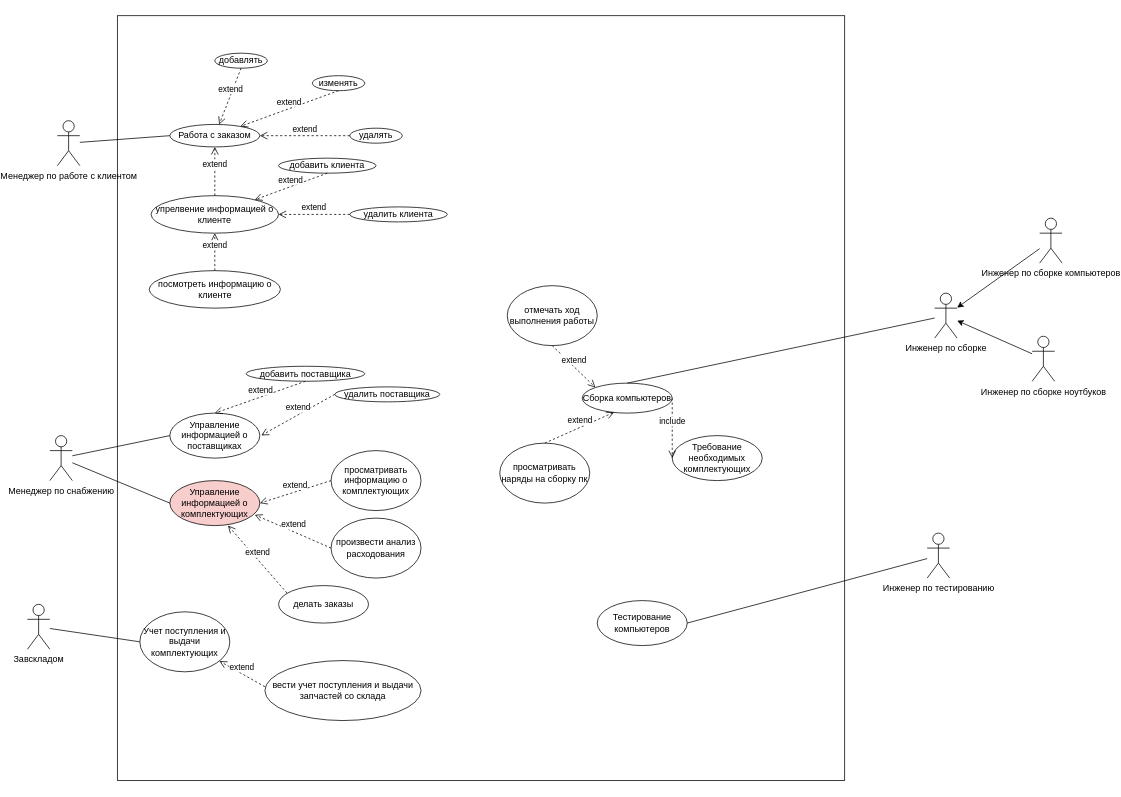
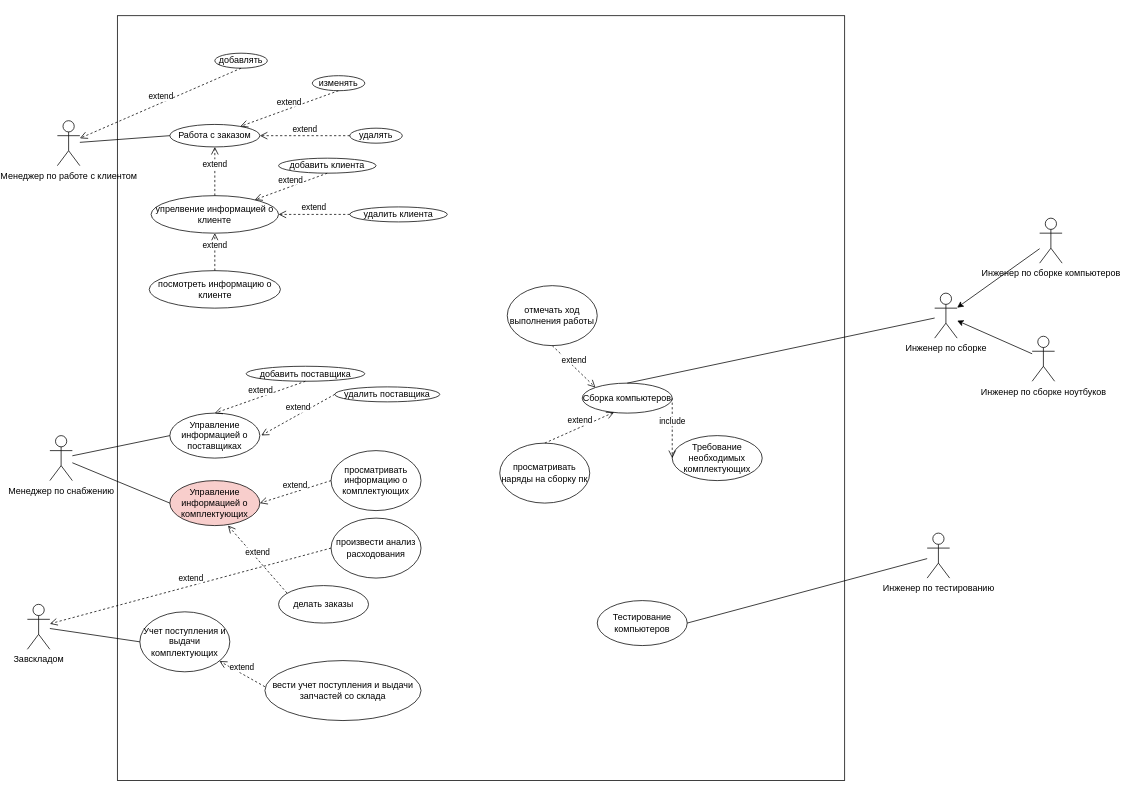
- <mxCell id="12" value="extend" style="html=1;verticalAlign=bottom;endArrow=open;dashed=1;endSize=8;rounded=0;exitX=0.5;exitY=1;exitDx=0;exitDy=0;" parent="1" source="11" target="10" edge="1"><mxGeometry relative="1" as="geometry"><mxPoint x="360" y="140" as="sourcePoint" /><mxPoint x="270" y="160" as="targetPoint" /></mxGeometry></mxCell>
+ <mxCell id="12" value="extend" style="html=1;verticalAlign=bottom;endArrow=open;dashed=1;endSize=8;rounded=0;exitX=0.5;exitY=1;exitDx=0;exitDy=0;" parent="1" source="11" target="3" edge="1"><mxGeometry relative="1" as="geometry"><mxPoint x="360" y="140" as="sourcePoint" /><mxPoint x="270" y="160" as="targetPoint" /></mxGeometry></mxCell>
- <mxCell id="47" value="extend" style="html=1;verticalAlign=bottom;endArrow=open;dashed=1;endSize=8;rounded=0;exitX=0;exitY=0.5;exitDx=0;exitDy=0;entryX=0.944;entryY=0.76;entryDx=0;entryDy=0;entryPerimeter=0;" parent="1" source="46" target="15" edge="1"><mxGeometry relative="1" as="geometry"><mxPoint x="450" y="600" as="sourcePoint" /><mxPoint x="351.92" y="599.7" as="targetPoint" /></mxGeometry></mxCell>
+ <mxCell id="47" value="extend" style="html=1;verticalAlign=bottom;endArrow=open;dashed=1;endSize=8;rounded=0;exitX=0;exitY=0.5;exitDx=0;exitDy=0;" parent="1" source="46" target="8" edge="1"><mxGeometry relative="1" as="geometry"><mxPoint x="450" y="600" as="sourcePoint" /><mxPoint x="351.92" y="599.7" as="targetPoint" /></mxGeometry></mxCell>
